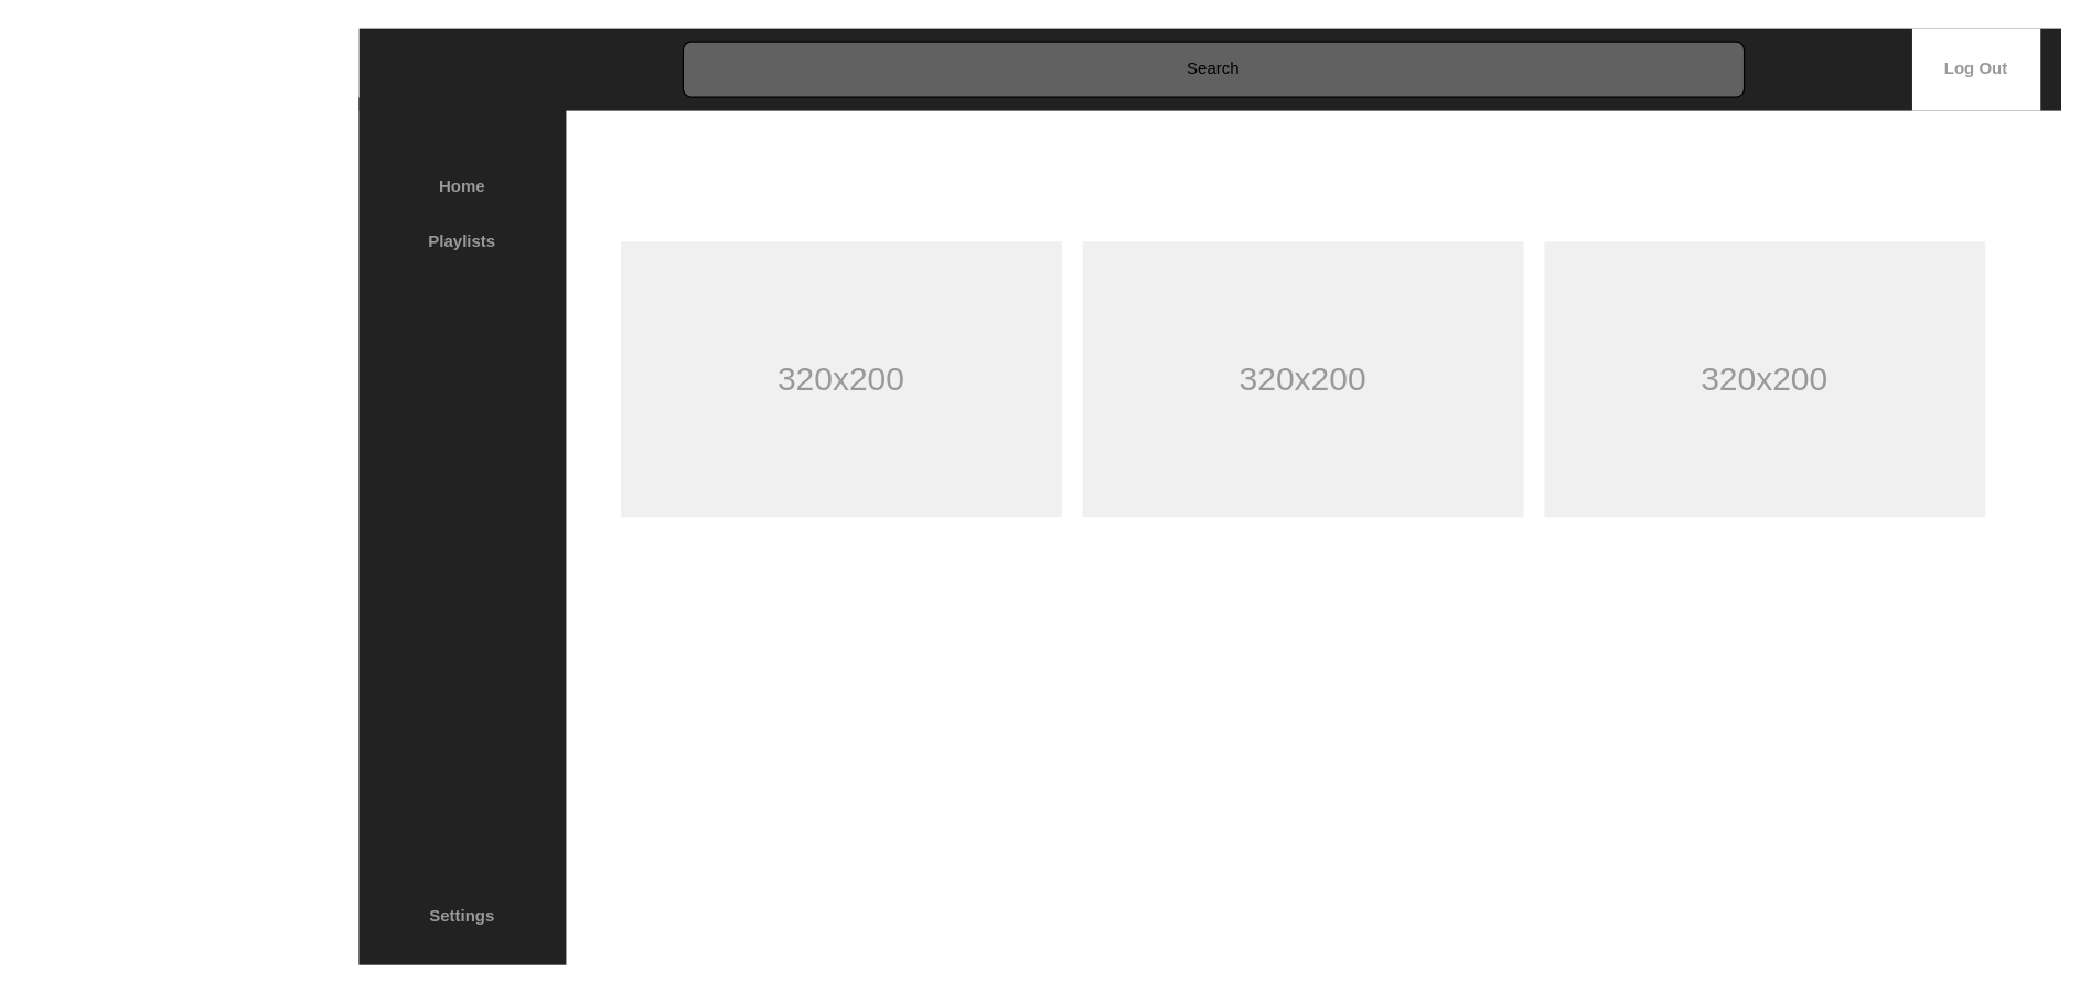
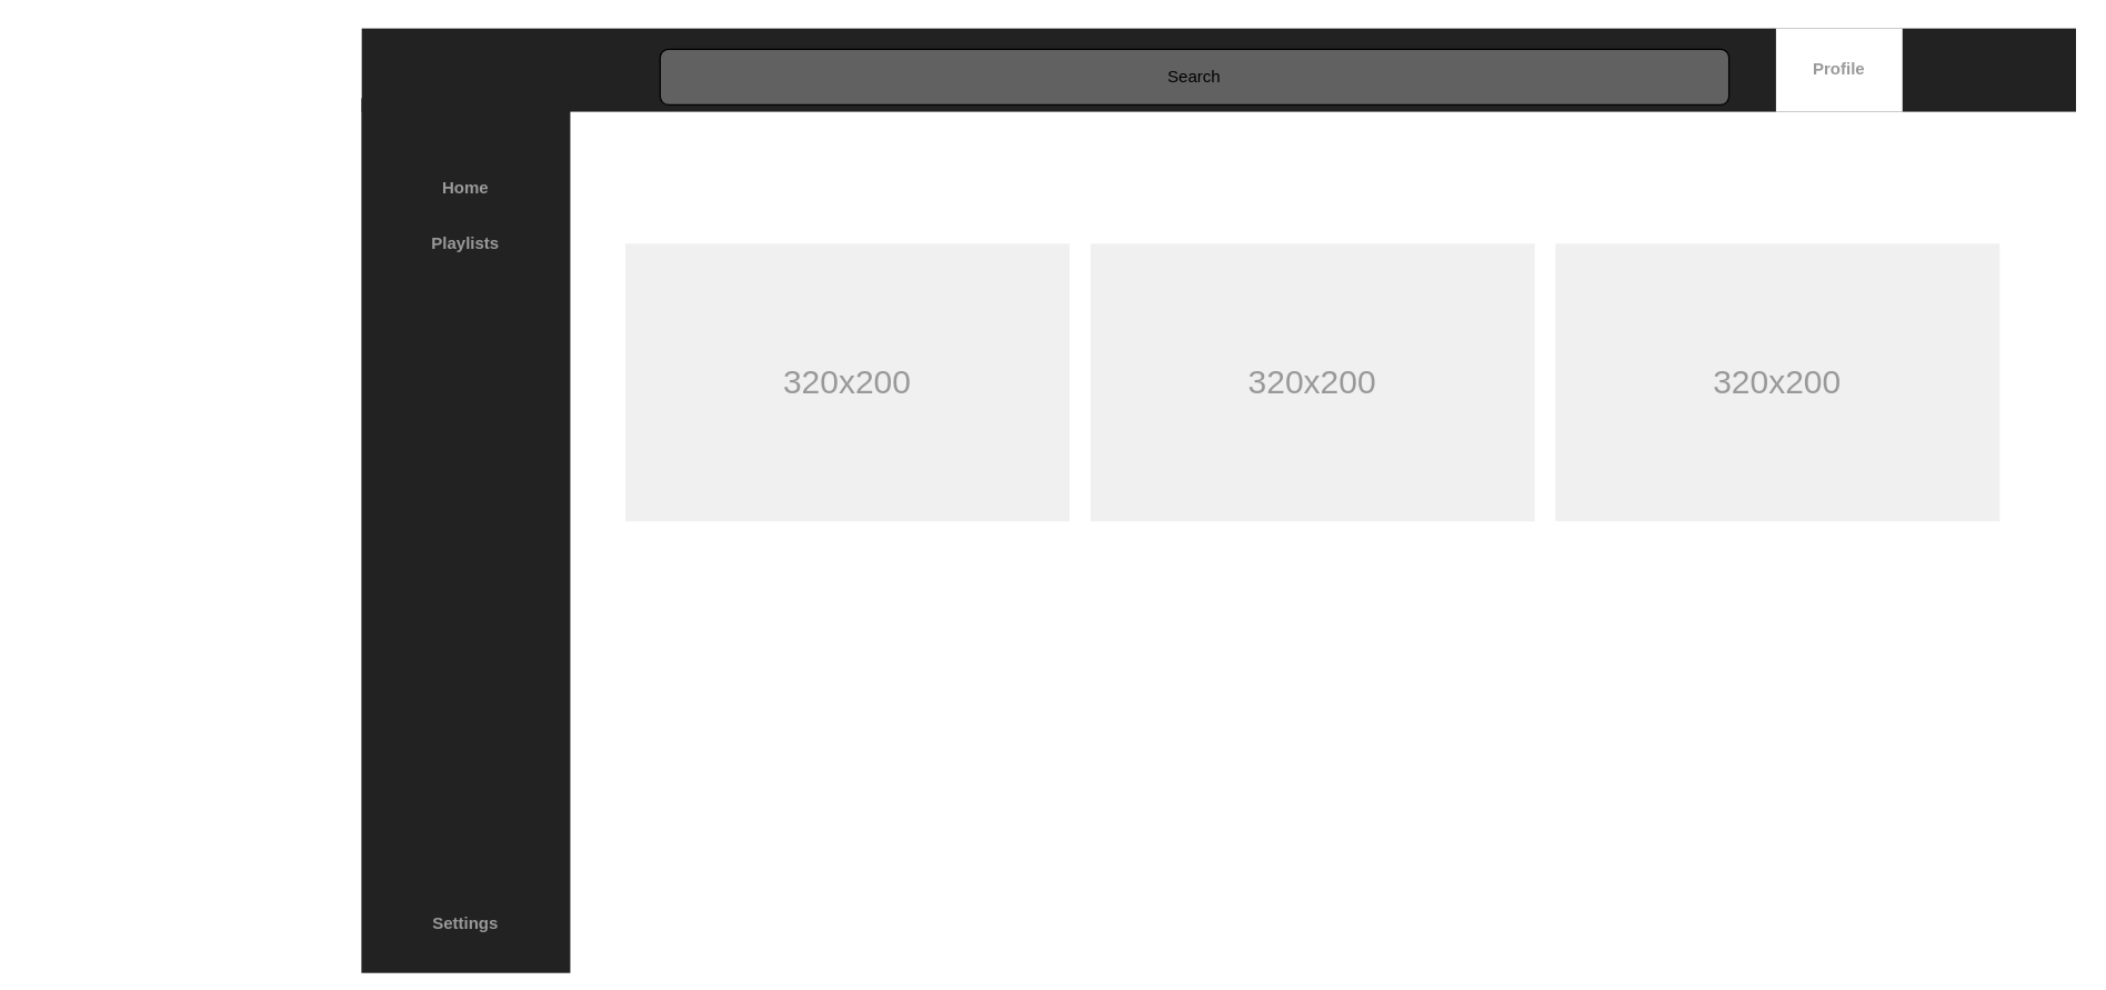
- <mxCell id="5" value="&lt;font color=&quot;#000000&quot;&gt;Search&lt;/font&gt;" style="rounded=1;whiteSpace=wrap;html=1;fillColor=#616161;" vertex="1" parent="2"><mxGeometry x="235" y="10" width="770" height="40" as="geometry" /></mxCell>
+ <mxCell id="5" value="&lt;font color=&quot;#000000&quot;&gt;Search&lt;/font&gt;" style="rounded=1;whiteSpace=wrap;html=1;fillColor=#616161;" vertex="1" parent="2"><mxGeometry x="215" y="15" width="770" height="40" as="geometry" /></mxCell>
+ <mxCell id="3" value="&lt;b&gt;Profile&lt;/b&gt;" style="html=1;shadow=0;dashed=0;shape=mxgraph.bootstrap.rect;fontColor=#999999;whiteSpace=wrap;strokeWidth=0;strokeColor=none;" parent="2" vertex="1"><mxGeometry x="1018.87" width="91.13" height="60" as="geometry" /></mxCell>
- <mxCell id="4" value="&lt;b&gt;Log Out&lt;/b&gt;" style="html=1;shadow=0;dashed=0;strokeColor=none;shape=mxgraph.bootstrap.rect;fontColor=#999999;whiteSpace=wrap;" parent="2" vertex="1"><mxGeometry x="1126.94" width="93.06" height="60" as="geometry" /></mxCell>
